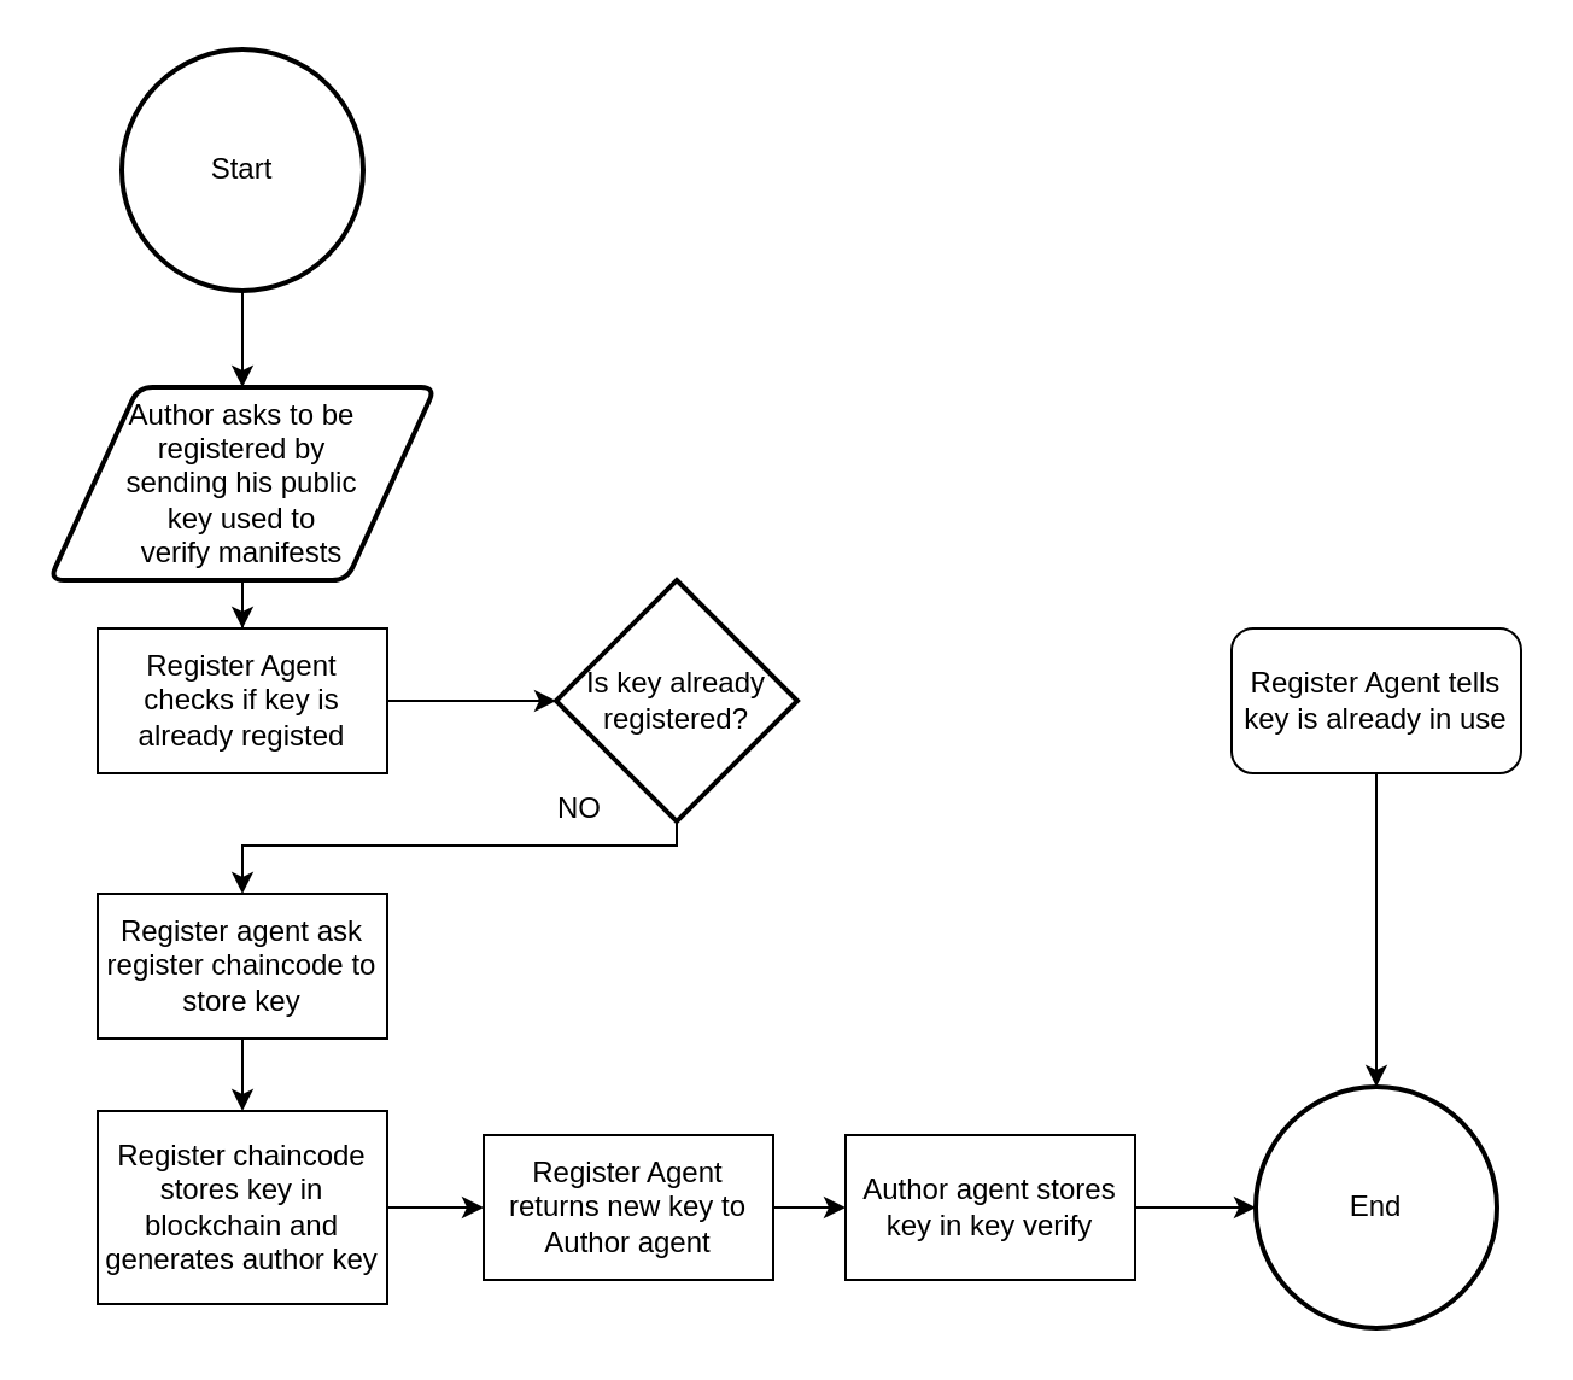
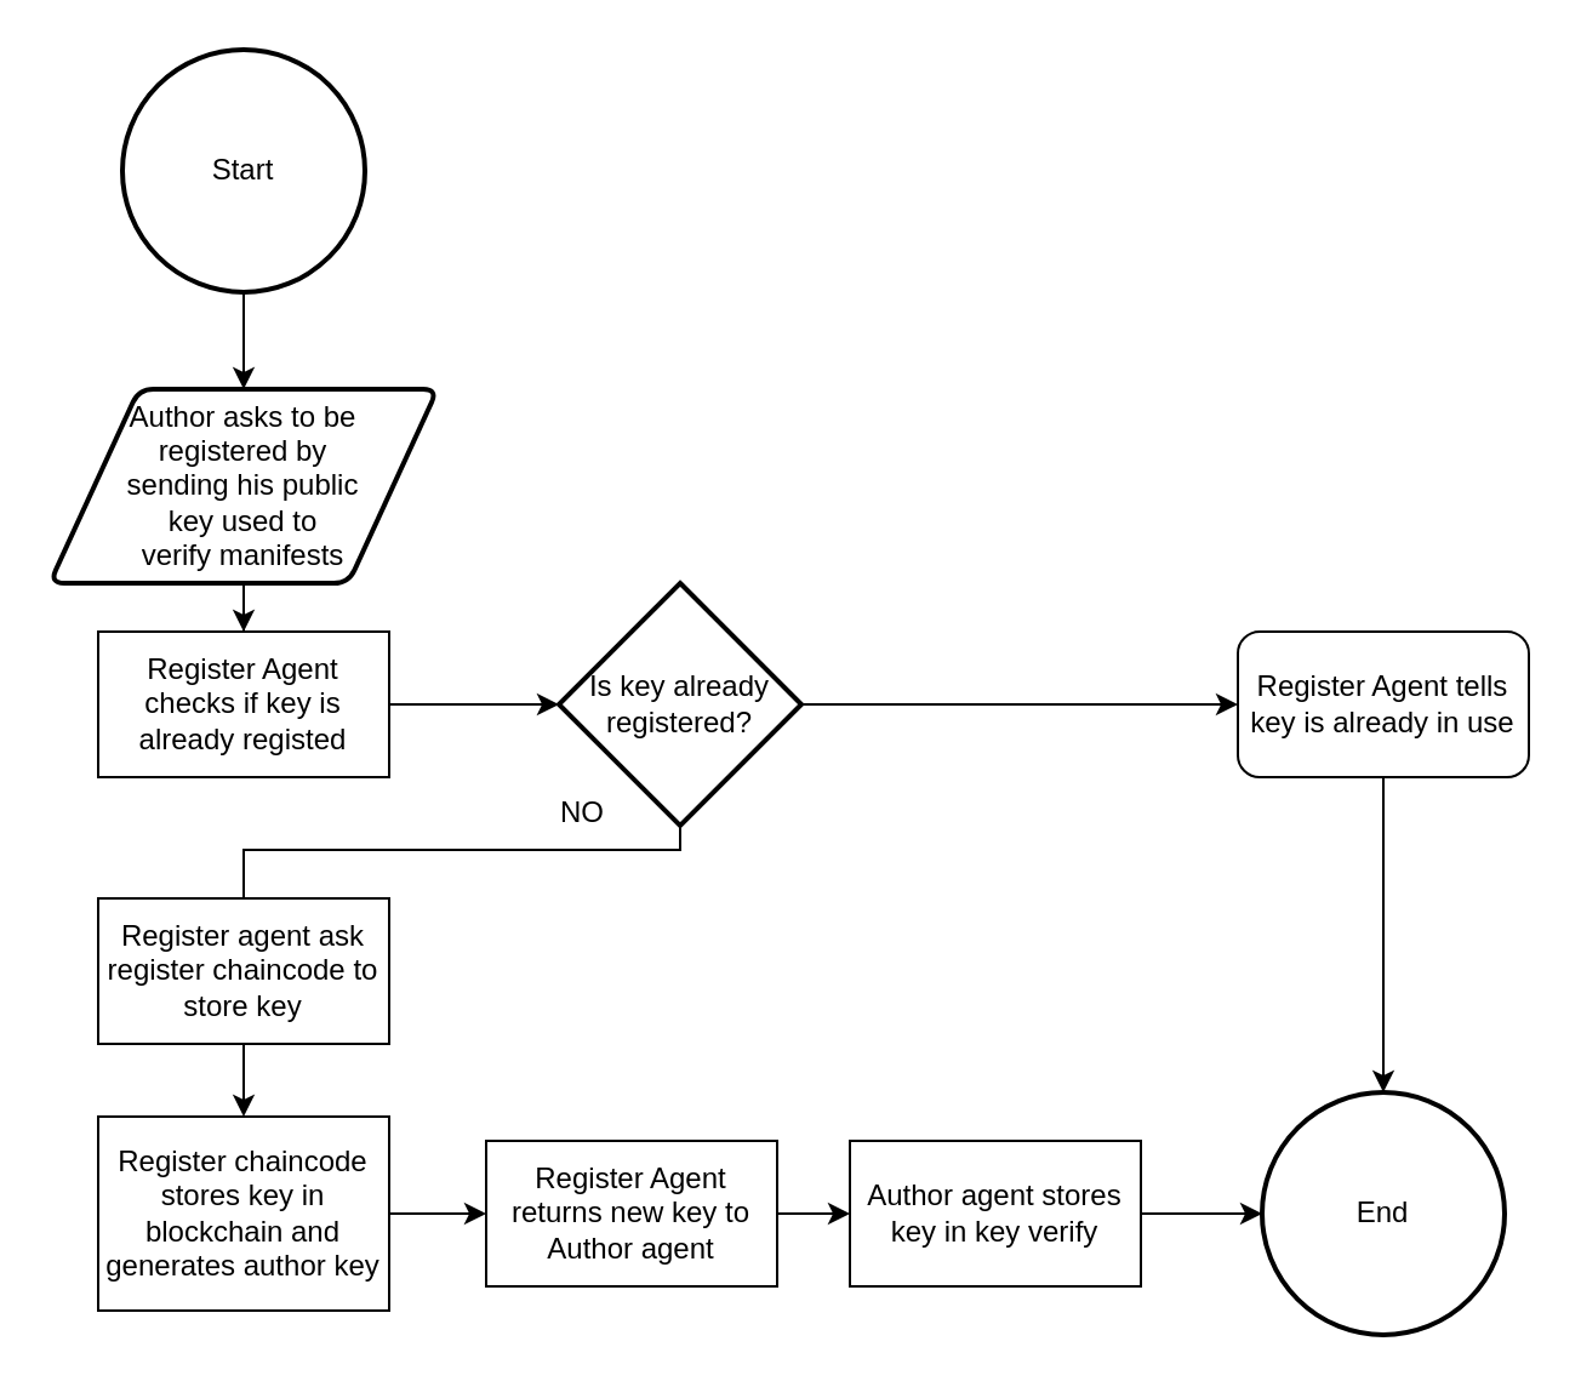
+ <mxCell id="9" style="edgeStyle=orthogonalEdgeStyle;rounded=0;orthogonalLoop=1;jettySize=auto;html=1;exitX=1;exitY=0.5;exitDx=0;exitDy=0;exitPerimeter=0;entryX=0;entryY=0.5;entryDx=0;entryDy=0;" parent="1" source="11" target="14" edge="1"><mxGeometry relative="1" as="geometry" /></mxCell>
- <mxCell id="10" style="edgeStyle=orthogonalEdgeStyle;rounded=0;orthogonalLoop=1;jettySize=auto;html=1;exitX=0.5;exitY=1;exitDx=0;exitDy=0;exitPerimeter=0;" edge="1" parent="1" source="11" target="18"><mxGeometry relative="1" as="geometry"><Array as="points"><mxPoint x="280" y="350" /><mxPoint x="100" y="350" /></Array></mxGeometry></mxCell>
+ <mxCell id="10" style="edgeStyle=orthogonalEdgeStyle;rounded=0;orthogonalLoop=1;jettySize=auto;html=1;exitX=0.5;exitY=1;exitDx=0;exitDy=0;exitPerimeter=0;endArrow=none;" edge="1" parent="1" source="11" target="18"><mxGeometry relative="1" as="geometry"><Array as="points"><mxPoint x="280" y="350" /><mxPoint x="100" y="350" /></Array></mxGeometry></mxCell>
